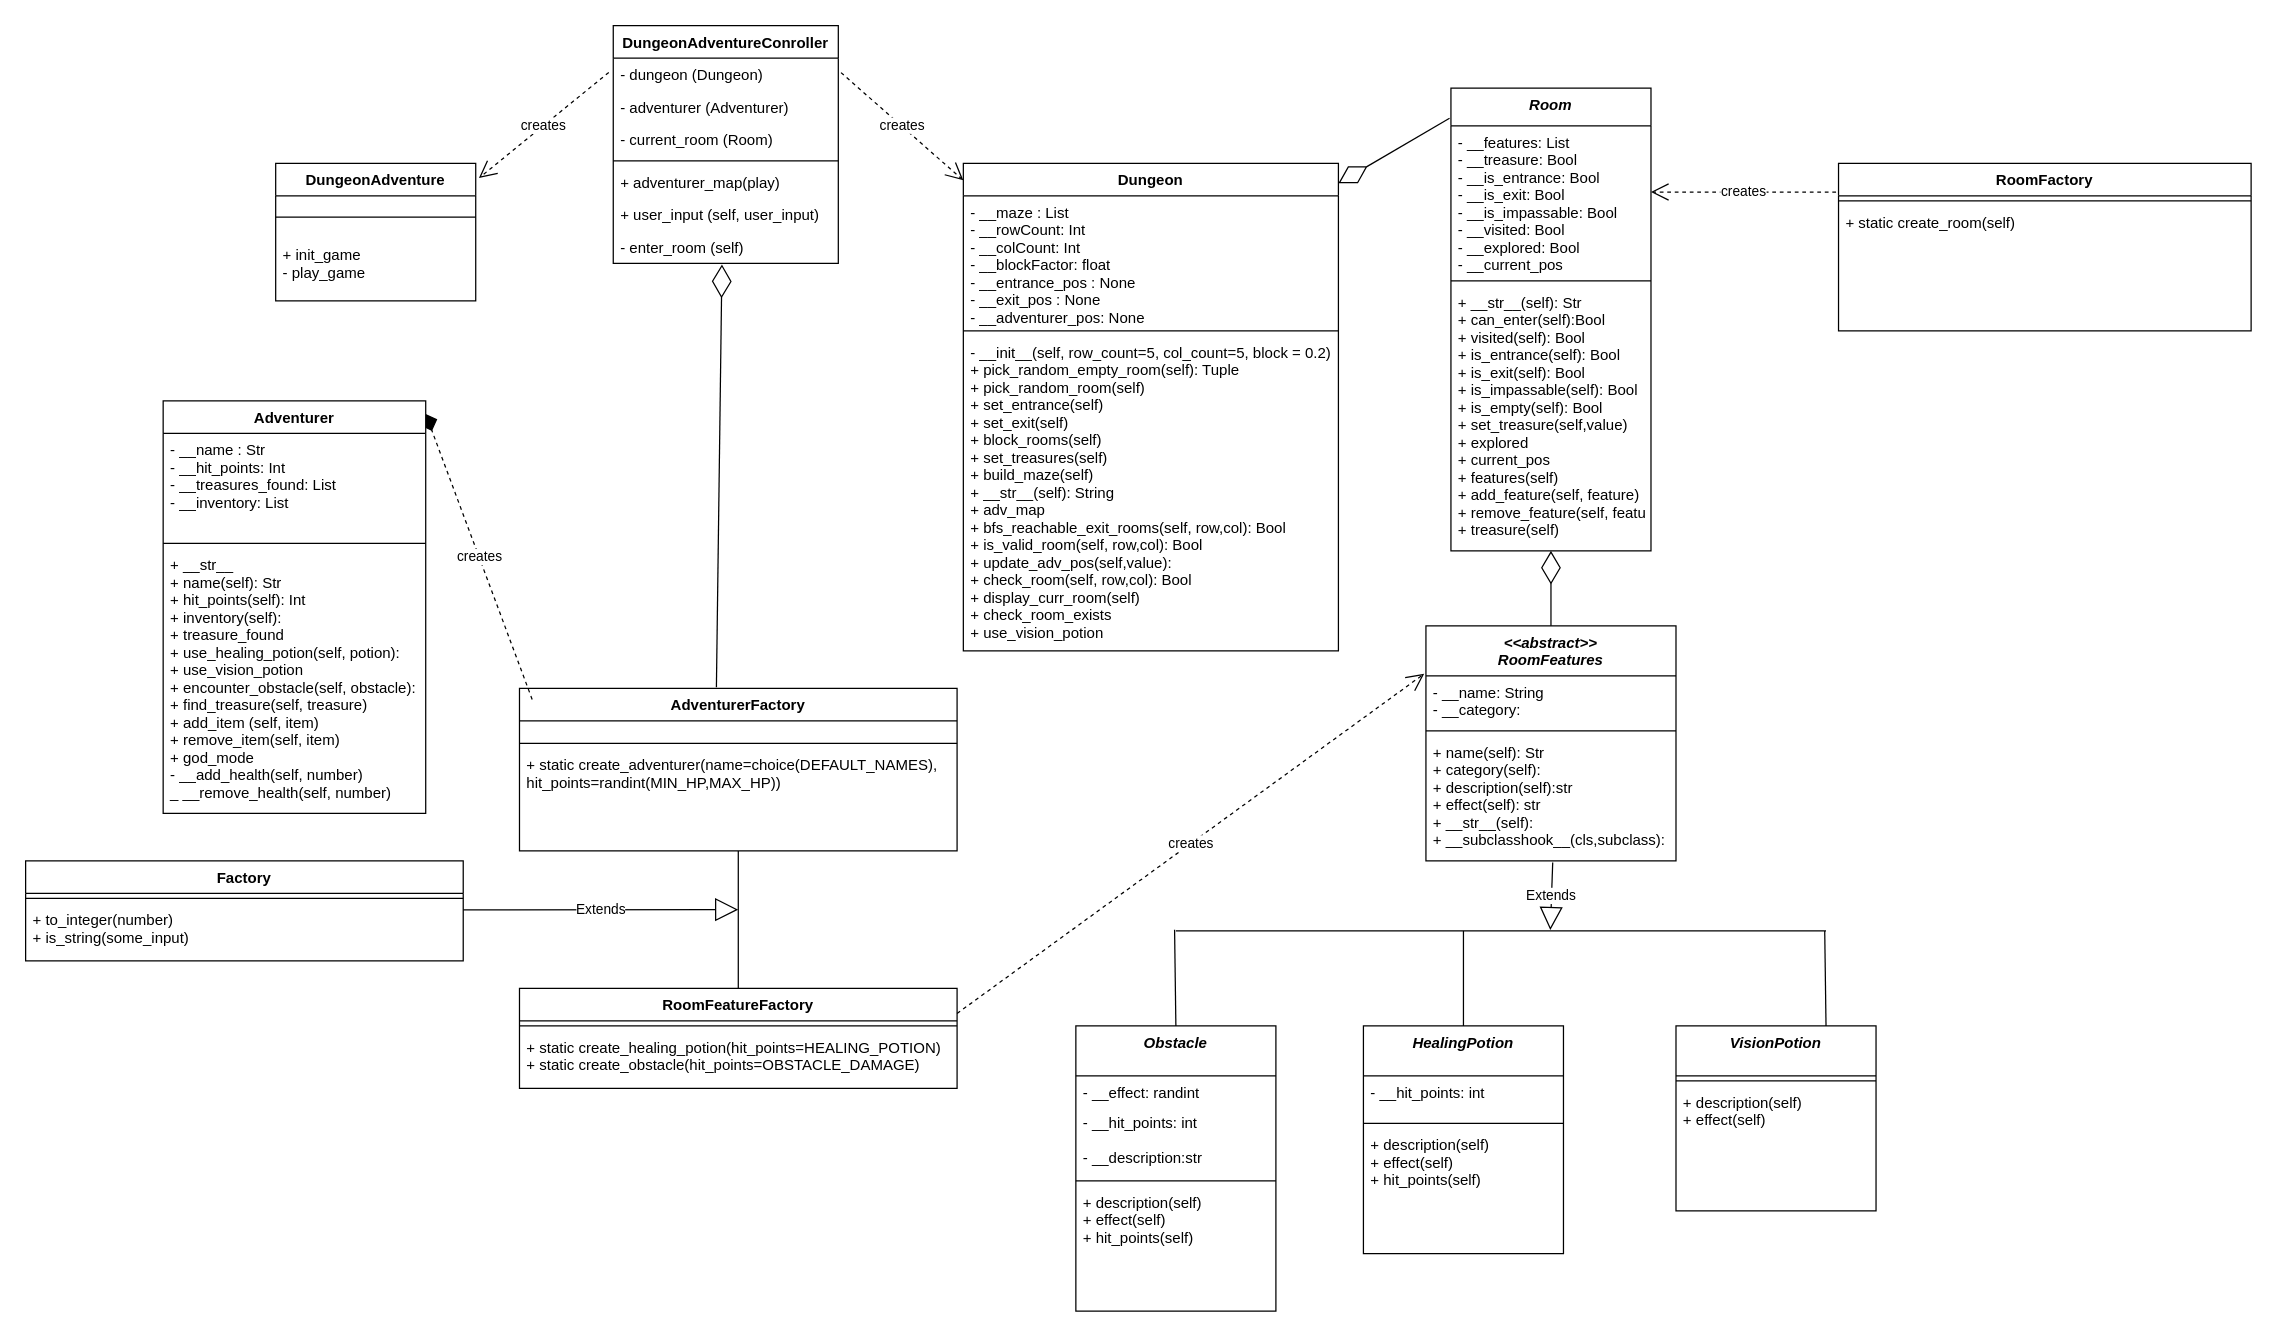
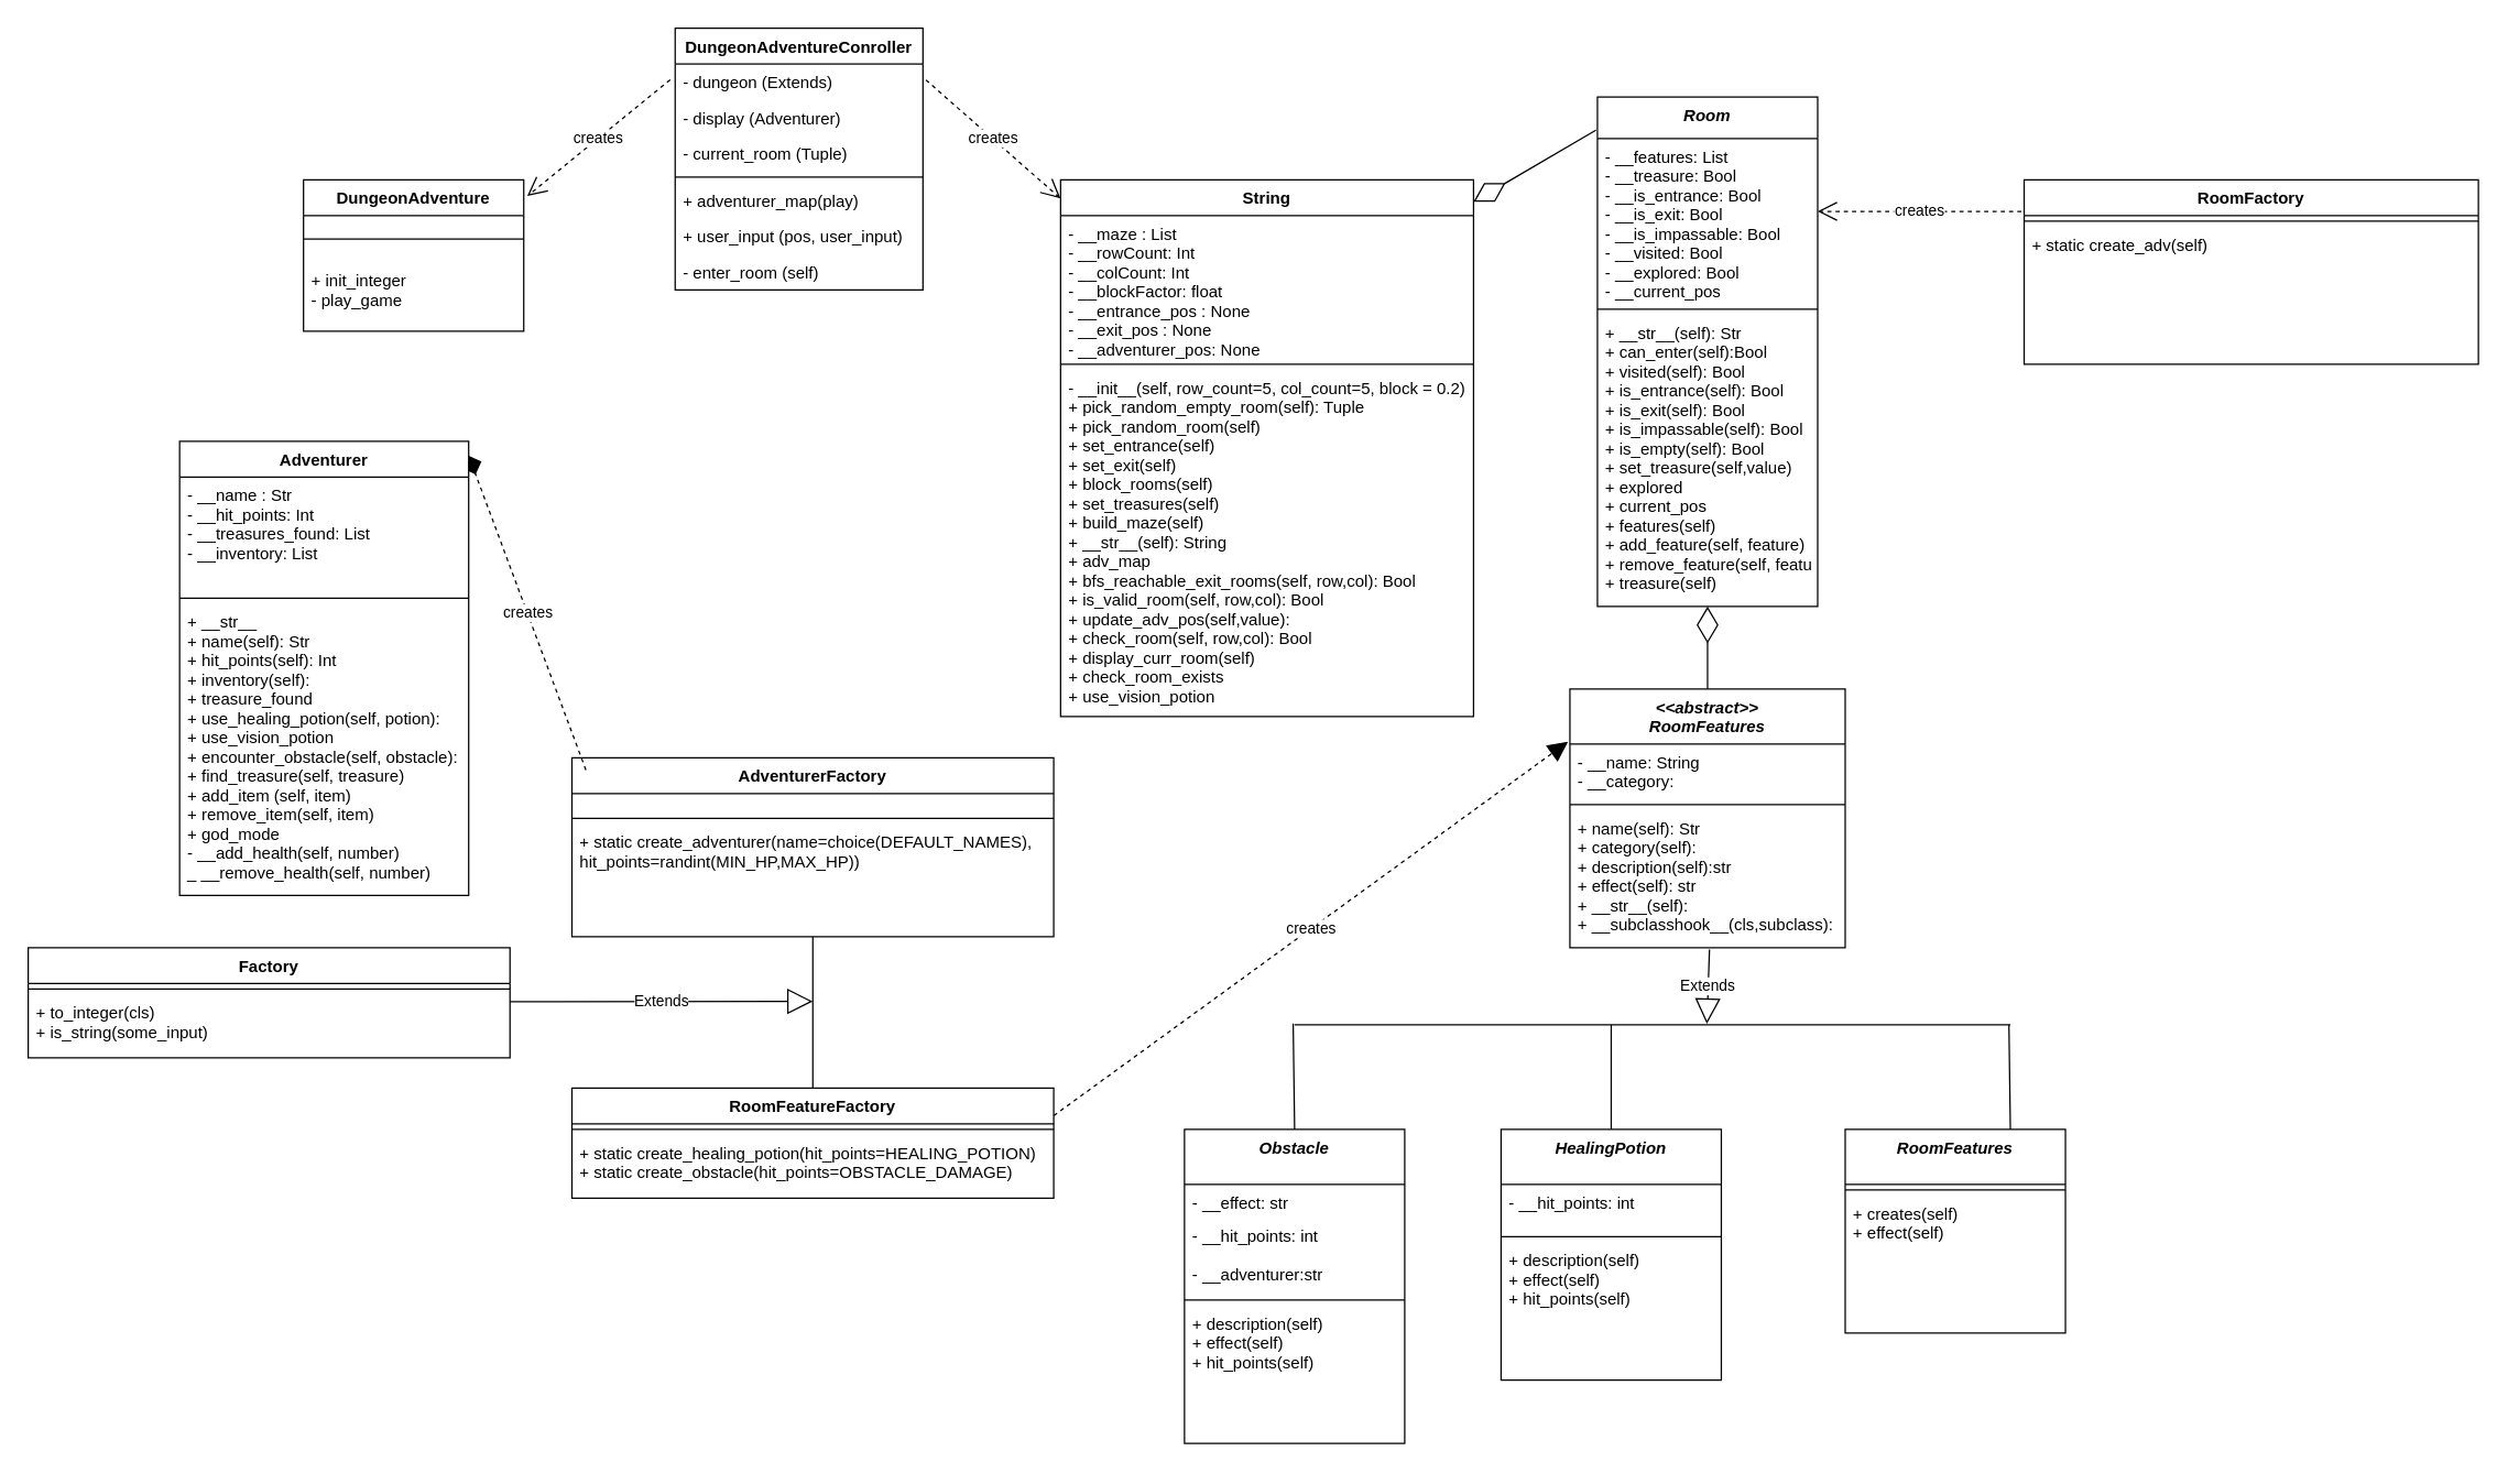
- <mxCell id="61" value="- dungeon (Dungeon)" style="text;strokeColor=none;fillColor=none;align=left;verticalAlign=top;spacingLeft=4;spacingRight=4;overflow=hidden;rotatable=0;points=[[0,0.5],[1,0.5]];portConstraint=eastwest;" parent="60" vertex="1"><mxGeometry y="26" width="180" height="26" as="geometry" /></mxCell>
+ <mxCell id="61" value="- dungeon (Extends)" style="text;strokeColor=none;fillColor=none;align=left;verticalAlign=top;spacingLeft=4;spacingRight=4;overflow=hidden;rotatable=0;points=[[0,0.5],[1,0.5]];portConstraint=eastwest;" parent="60" vertex="1"><mxGeometry y="26" width="180" height="26" as="geometry" /></mxCell>
- <mxCell id="62" value="- adventurer (Adventurer)" style="text;strokeColor=none;fillColor=none;align=left;verticalAlign=top;spacingLeft=4;spacingRight=4;overflow=hidden;rotatable=0;points=[[0,0.5],[1,0.5]];portConstraint=eastwest;" parent="60" vertex="1"><mxGeometry y="52" width="180" height="26" as="geometry" /></mxCell>
+ <mxCell id="62" value="- display (Adventurer)" style="text;strokeColor=none;fillColor=none;align=left;verticalAlign=top;spacingLeft=4;spacingRight=4;overflow=hidden;rotatable=0;points=[[0,0.5],[1,0.5]];portConstraint=eastwest;" parent="60" vertex="1"><mxGeometry y="52" width="180" height="26" as="geometry" /></mxCell>
- <mxCell id="63" value="- current_room (Room)" style="text;strokeColor=none;fillColor=none;align=left;verticalAlign=top;spacingLeft=4;spacingRight=4;overflow=hidden;rotatable=0;points=[[0,0.5],[1,0.5]];portConstraint=eastwest;" parent="60" vertex="1"><mxGeometry y="78" width="180" height="26" as="geometry" /></mxCell>
+ <mxCell id="63" value="- current_room (Tuple)" style="text;strokeColor=none;fillColor=none;align=left;verticalAlign=top;spacingLeft=4;spacingRight=4;overflow=hidden;rotatable=0;points=[[0,0.5],[1,0.5]];portConstraint=eastwest;" parent="60" vertex="1"><mxGeometry y="78" width="180" height="26" as="geometry" /></mxCell>
- <mxCell id="2" value="Dungeon" style="swimlane;fontStyle=1;align=center;verticalAlign=top;childLayout=stackLayout;horizontal=1;startSize=26;horizontalStack=0;resizeParent=1;resizeParentMax=0;resizeLast=0;collapsible=1;marginBottom=0;" parent="1" vertex="1"><mxGeometry x="770" y="130" width="300" height="390" as="geometry" /></mxCell>
+ <mxCell id="2" value="String" style="swimlane;fontStyle=1;align=center;verticalAlign=top;childLayout=stackLayout;horizontal=1;startSize=26;horizontalStack=0;resizeParent=1;resizeParentMax=0;resizeLast=0;collapsible=1;marginBottom=0;" parent="1" vertex="1"><mxGeometry x="770" y="130" width="300" height="390" as="geometry" /></mxCell>
- <mxCell id="66" value="+ user_input (self, user_input)" style="text;strokeColor=none;fillColor=none;align=left;verticalAlign=top;spacingLeft=4;spacingRight=4;overflow=hidden;rotatable=0;points=[[0,0.5],[1,0.5]];portConstraint=eastwest;" parent="60" vertex="1"><mxGeometry y="138" width="180" height="26" as="geometry" /></mxCell>
+ <mxCell id="66" value="+ user_input (pos, user_input)" style="text;strokeColor=none;fillColor=none;align=left;verticalAlign=top;spacingLeft=4;spacingRight=4;overflow=hidden;rotatable=0;points=[[0,0.5],[1,0.5]];portConstraint=eastwest;" parent="60" vertex="1"><mxGeometry y="138" width="180" height="26" as="geometry" /></mxCell>
- <mxCell id="12" value="+ static create_room(self)&#10;" style="text;strokeColor=none;fillColor=none;align=left;verticalAlign=top;spacingLeft=4;spacingRight=4;overflow=hidden;rotatable=0;points=[[0,0.5],[1,0.5]];portConstraint=eastwest;" parent="10" vertex="1"><mxGeometry y="34" width="330" height="100" as="geometry" /></mxCell>
+ <mxCell id="12" value="+ static create_adv(self)&#10;" style="text;strokeColor=none;fillColor=none;align=left;verticalAlign=top;spacingLeft=4;spacingRight=4;overflow=hidden;rotatable=0;points=[[0,0.5],[1,0.5]];portConstraint=eastwest;" parent="10" vertex="1"><mxGeometry y="34" width="330" height="100" as="geometry" /></mxCell>
- <mxCell id="46" value="+ init_game&#10;- play_game" style="text;strokeColor=none;fillColor=none;align=left;verticalAlign=top;spacingLeft=4;spacingRight=4;overflow=hidden;rotatable=0;points=[[0,0.5],[1,0.5]];portConstraint=eastwest;" parent="44" vertex="1"><mxGeometry y="60" width="160" height="50" as="geometry" /></mxCell>
+ <mxCell id="46" value="+ init_integer&#10;- play_game" style="text;strokeColor=none;fillColor=none;align=left;verticalAlign=top;spacingLeft=4;spacingRight=4;overflow=hidden;rotatable=0;points=[[0,0.5],[1,0.5]];portConstraint=eastwest;" parent="44" vertex="1"><mxGeometry y="60" width="160" height="50" as="geometry" /></mxCell>
- <mxCell id="59" value="" style="endArrow=diamondThin;endFill=0;endSize=24;html=1;exitX=0.45;exitY=-0.007;exitDx=0;exitDy=0;exitPerimeter=0;entryX=0.483;entryY=1.038;entryDx=0;entryDy=0;entryPerimeter=0;" parent="1" source="39" target="67" edge="1"><mxGeometry width="160" relative="1" as="geometry"><mxPoint x="568" y="549.09" as="sourcePoint" /><mxPoint x="579" y="210" as="targetPoint" /></mxGeometry></mxCell>
- <mxCell id="55" value="creates" style="endArrow=open;endSize=12;dashed=1;html=1;exitX=1;exitY=0.25;exitDx=0;exitDy=0;entryX=-0.007;entryY=-0.042;entryDx=0;entryDy=0;entryPerimeter=0;" parent="1" source="52" target="17" edge="1"><mxGeometry width="160" relative="1" as="geometry"><mxPoint x="900" y="640.048" as="sourcePoint" /><mxPoint x="770" y="640" as="targetPoint" /></mxGeometry></mxCell>
+ <mxCell id="55" value="creates" style="endArrow=block;endSize=12;dashed=1;html=1;exitX=1;exitY=0.25;exitDx=0;exitDy=0;entryX=-0.007;entryY=-0.042;entryDx=0;entryDy=0;entryPerimeter=0;" parent="1" source="52" target="17" edge="1"><mxGeometry width="160" relative="1" as="geometry"><mxPoint x="900" y="640.048" as="sourcePoint" /><mxPoint x="770" y="640" as="targetPoint" /></mxGeometry></mxCell>
- <mxCell id="58" value="+ to_integer(number)&#10;+ is_string(some_input)" style="text;strokeColor=none;fillColor=none;align=left;verticalAlign=top;spacingLeft=4;spacingRight=4;overflow=hidden;rotatable=0;points=[[0,0.5],[1,0.5]];portConstraint=eastwest;" parent="56" vertex="1"><mxGeometry y="34" width="350" height="46" as="geometry" /></mxCell>
+ <mxCell id="58" value="+ to_integer(cls)&#10;+ is_string(some_input)" style="text;strokeColor=none;fillColor=none;align=left;verticalAlign=top;spacingLeft=4;spacingRight=4;overflow=hidden;rotatable=0;points=[[0,0.5],[1,0.5]];portConstraint=eastwest;" parent="56" vertex="1"><mxGeometry y="34" width="350" height="46" as="geometry" /></mxCell>
- <mxCell id="31" value="VisionPotion" style="swimlane;fontStyle=3;align=center;verticalAlign=top;childLayout=stackLayout;horizontal=1;startSize=40;horizontalStack=0;resizeParent=1;resizeParentMax=0;resizeLast=0;collapsible=1;marginBottom=0;" parent="1" vertex="1"><mxGeometry x="1340" y="820" width="160" height="148" as="geometry" /></mxCell>
+ <mxCell id="31" value="RoomFeatures" style="swimlane;fontStyle=3;align=center;verticalAlign=top;childLayout=stackLayout;horizontal=1;startSize=40;horizontalStack=0;resizeParent=1;resizeParentMax=0;resizeLast=0;collapsible=1;marginBottom=0;" parent="1" vertex="1"><mxGeometry x="1340" y="820" width="160" height="148" as="geometry" /></mxCell>
- <mxCell id="22" value="- __effect: randint" style="text;strokeColor=none;fillColor=none;align=left;verticalAlign=top;spacingLeft=4;spacingRight=4;overflow=hidden;rotatable=0;points=[[0,0.5],[1,0.5]];portConstraint=eastwest;" parent="21" vertex="1"><mxGeometry y="40" width="160" height="24" as="geometry" /></mxCell>
+ <mxCell id="22" value="- __effect: str" style="text;strokeColor=none;fillColor=none;align=left;verticalAlign=top;spacingLeft=4;spacingRight=4;overflow=hidden;rotatable=0;points=[[0,0.5],[1,0.5]];portConstraint=eastwest;" parent="21" vertex="1"><mxGeometry y="40" width="160" height="24" as="geometry" /></mxCell>
- <mxCell id="33" value="+ description(self)&#10;+ effect(self)" style="text;strokeColor=none;fillColor=none;align=left;verticalAlign=top;spacingLeft=4;spacingRight=4;overflow=hidden;rotatable=0;points=[[0,0.5],[1,0.5]];portConstraint=eastwest;" parent="31" vertex="1"><mxGeometry y="48" width="160" height="100" as="geometry" /></mxCell>
+ <mxCell id="33" value="+ creates(self)&#10;+ effect(self)" style="text;strokeColor=none;fillColor=none;align=left;verticalAlign=top;spacingLeft=4;spacingRight=4;overflow=hidden;rotatable=0;points=[[0,0.5],[1,0.5]];portConstraint=eastwest;" parent="31" vertex="1"><mxGeometry y="48" width="160" height="100" as="geometry" /></mxCell>
- <mxCell id="24" value="- __description:str" style="text;strokeColor=none;fillColor=none;align=left;verticalAlign=top;spacingLeft=4;spacingRight=4;overflow=hidden;rotatable=0;points=[[0,0.5],[1,0.5]];portConstraint=eastwest;" parent="21" vertex="1"><mxGeometry y="92" width="160" height="28" as="geometry" /></mxCell>
+ <mxCell id="24" value="- __adventurer:str" style="text;strokeColor=none;fillColor=none;align=left;verticalAlign=top;spacingLeft=4;spacingRight=4;overflow=hidden;rotatable=0;points=[[0,0.5],[1,0.5]];portConstraint=eastwest;" parent="21" vertex="1"><mxGeometry y="92" width="160" height="28" as="geometry" /></mxCell>
